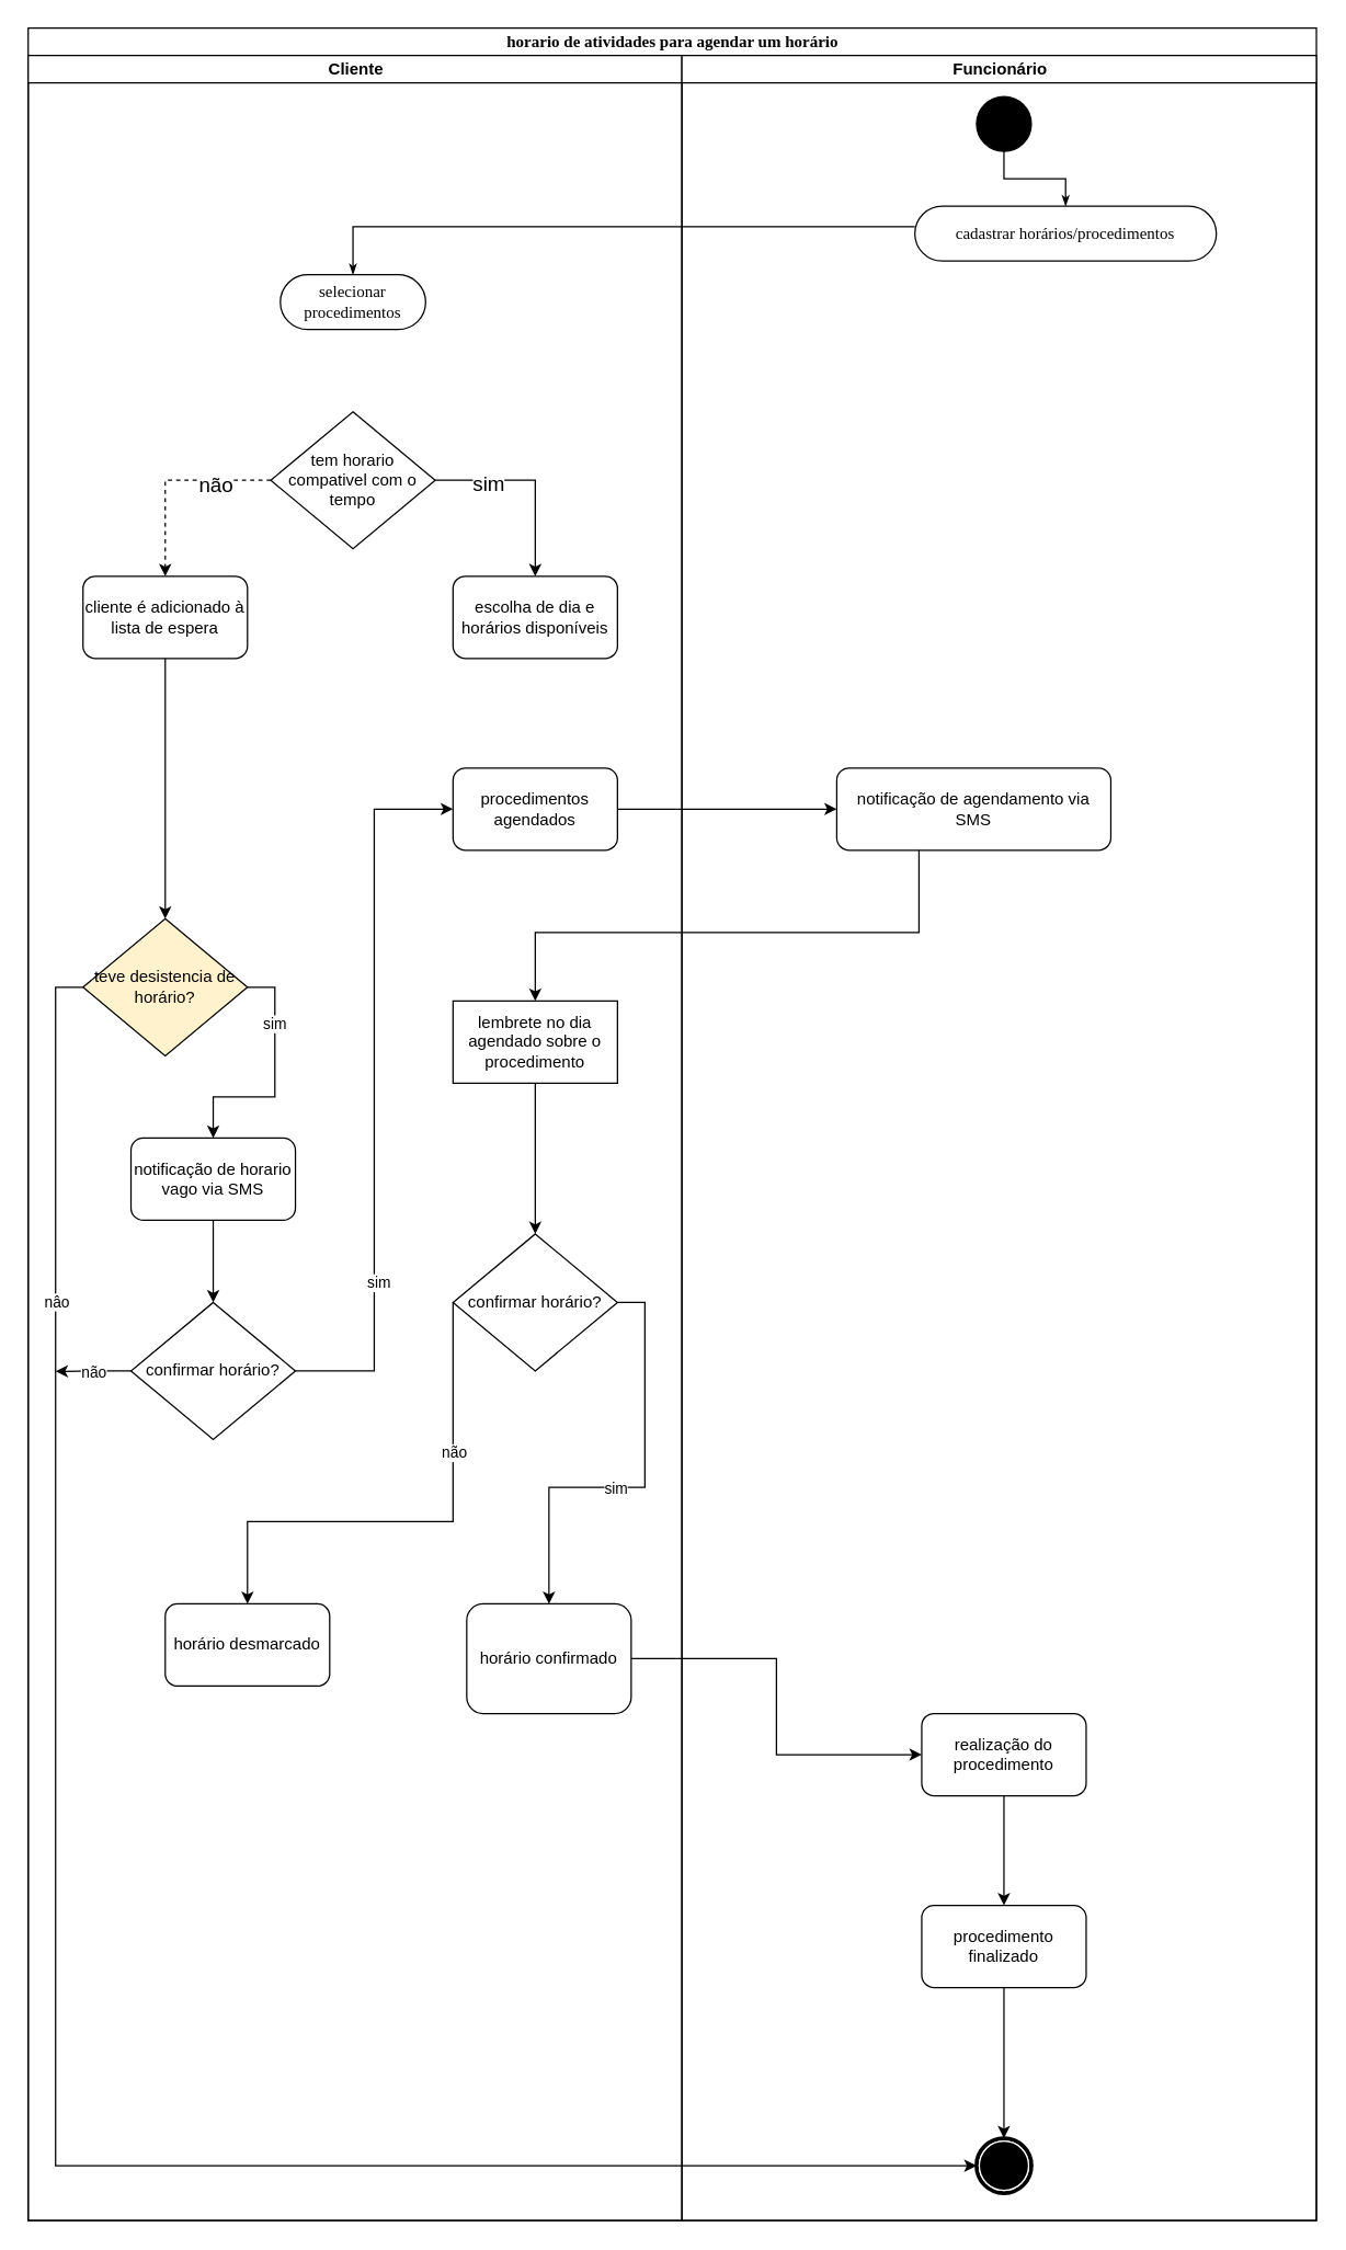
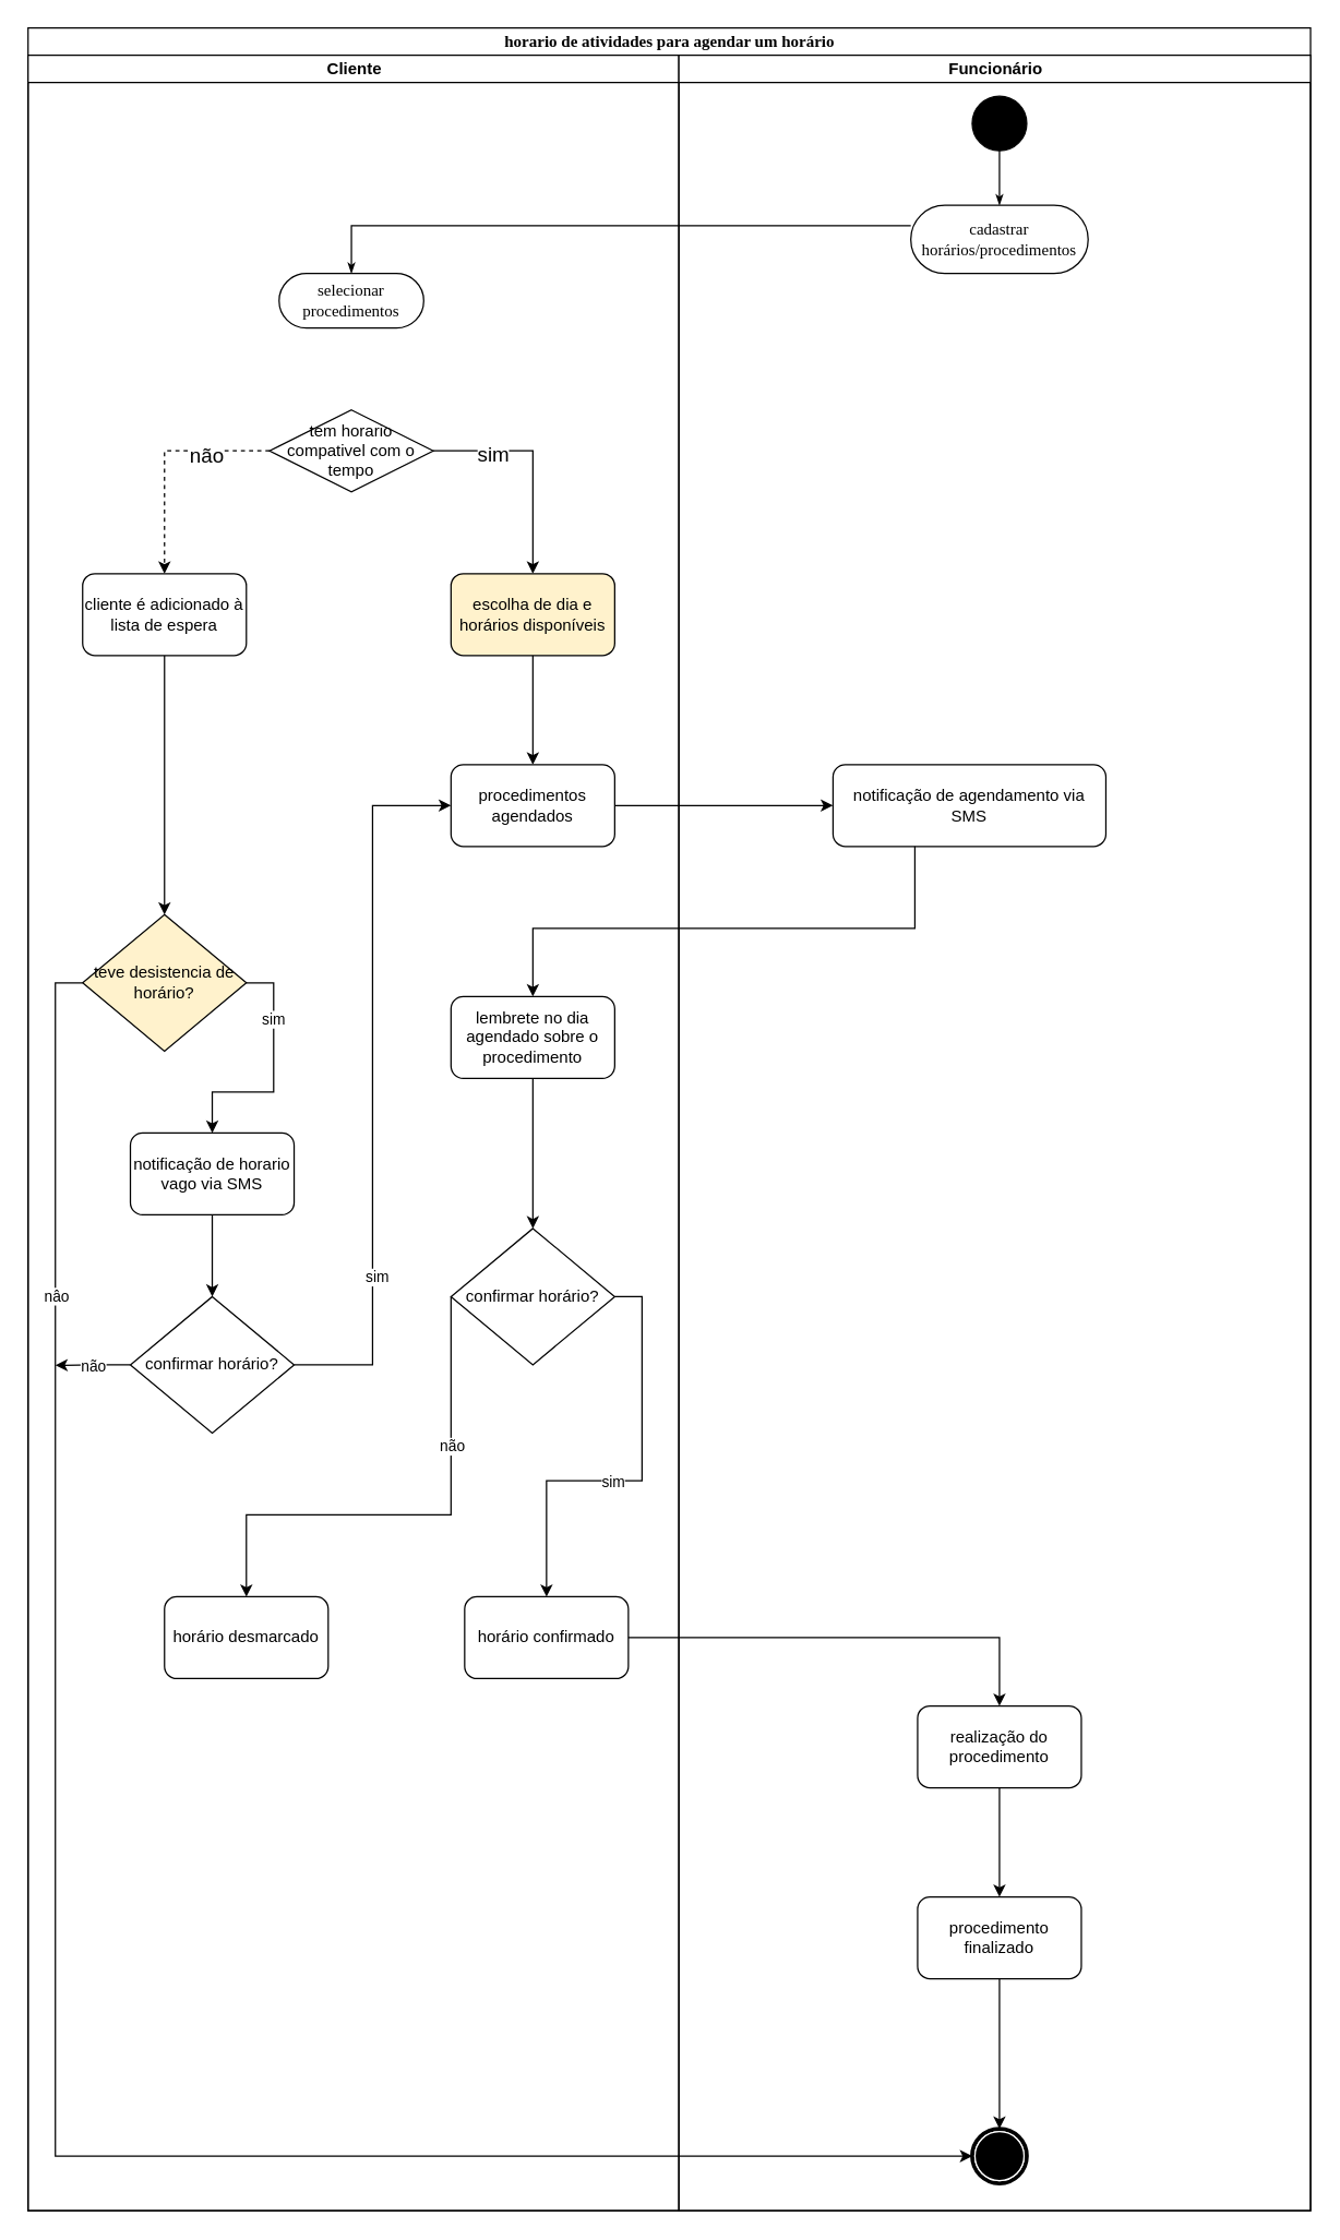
- <mxCell id="42" value="cadastrar horários/procedimentos" style="rounded=1;whiteSpace=wrap;html=1;shadow=0;comic=0;labelBackgroundColor=none;strokeWidth=1;fontFamily=Verdana;fontSize=12;align=center;arcSize=50;" parent="39" vertex="1"><mxGeometry x="170" y="110" width="220" height="40" as="geometry" /></mxCell>
+ <mxCell id="42" value="cadastrar horários/procedimentos" style="rounded=1;whiteSpace=wrap;html=1;shadow=0;comic=0;labelBackgroundColor=none;strokeWidth=1;fontFamily=Verdana;fontSize=12;align=center;arcSize=50;" parent="39" vertex="1"><mxGeometry x="170" y="110" width="130" height="50" as="geometry" /></mxCell>
- <mxCell id="14" value="tem horario compativel com o tempo" style="rhombus;whiteSpace=wrap;html=1;" vertex="1" parent="7"><mxGeometry x="177" y="260" width="120" height="100" as="geometry" /></mxCell>
+ <mxCell id="14" value="tem horario compativel com o tempo" style="rhombus;whiteSpace=wrap;html=1;" vertex="1" parent="7"><mxGeometry x="177" y="260" width="120" height="60" as="geometry" /></mxCell>
- <mxCell id="16" value="escolha de dia e horários disponíveis" style="rounded=1;whiteSpace=wrap;html=1;" vertex="1" parent="7"><mxGeometry x="310" y="380" width="120" height="60" as="geometry" /></mxCell>
+ <mxCell id="16" value="escolha de dia e horários disponíveis" style="rounded=1;whiteSpace=wrap;html=1;fillColor=#fff2cc;" vertex="1" parent="7"><mxGeometry x="310" y="380" width="120" height="60" as="geometry" /></mxCell>
+ <mxCell id="15" value="" style="edgeStyle=orthogonalEdgeStyle;rounded=0;orthogonalLoop=1;jettySize=auto;html=1;" edge="1" parent="7" source="16" target="19"><mxGeometry relative="1" as="geometry" /></mxCell>
- <mxCell id="31" value="lembrete no dia agendado sobre o procedimento" style="whiteSpace=wrap;html=1;rounded=0;" vertex="1" parent="7"><mxGeometry x="310" y="690" width="120" height="60" as="geometry" /></mxCell>
+ <mxCell id="31" value="lembrete no dia agendado sobre o procedimento" style="rounded=1;whiteSpace=wrap;html=1;" vertex="1" parent="7"><mxGeometry x="310" y="690" width="120" height="60" as="geometry" /></mxCell>
- <mxCell id="38" value="horário confirmado" style="rounded=1;whiteSpace=wrap;html=1;" vertex="1" parent="7"><mxGeometry x="320" y="1130" width="120" height="80" as="geometry" /></mxCell>
+ <mxCell id="38" value="horário confirmado" style="rounded=1;whiteSpace=wrap;html=1;" vertex="1" parent="7"><mxGeometry x="320" y="1130" width="120" height="60" as="geometry" /></mxCell>
